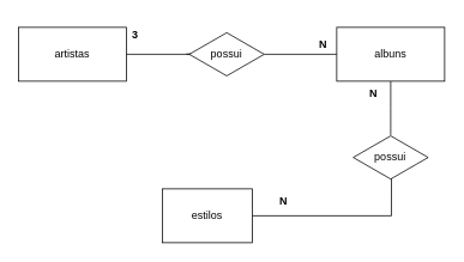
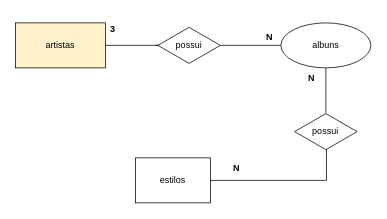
- <mxCell id="3" value="artistas" style="rounded=0;whiteSpace=wrap;html=1;" vertex="1" parent="1"><mxGeometry x="20" y="30" width="120" height="60" as="geometry" /></mxCell>
+ <mxCell id="3" value="artistas" style="rounded=0;whiteSpace=wrap;html=1;fillColor=#fff2cc;" vertex="1" parent="1"><mxGeometry x="20" y="30" width="120" height="60" as="geometry" /></mxCell>
- <mxCell id="6" value="albuns" style="rounded=0;whiteSpace=wrap;html=1;" vertex="1" parent="1"><mxGeometry x="374" y="30" width="120" height="60" as="geometry" /></mxCell>
+ <mxCell id="6" value="albuns" style="ellipse;whiteSpace=wrap;html=1;" vertex="1" parent="1"><mxGeometry x="374" y="30" width="120" height="60" as="geometry" /></mxCell>
